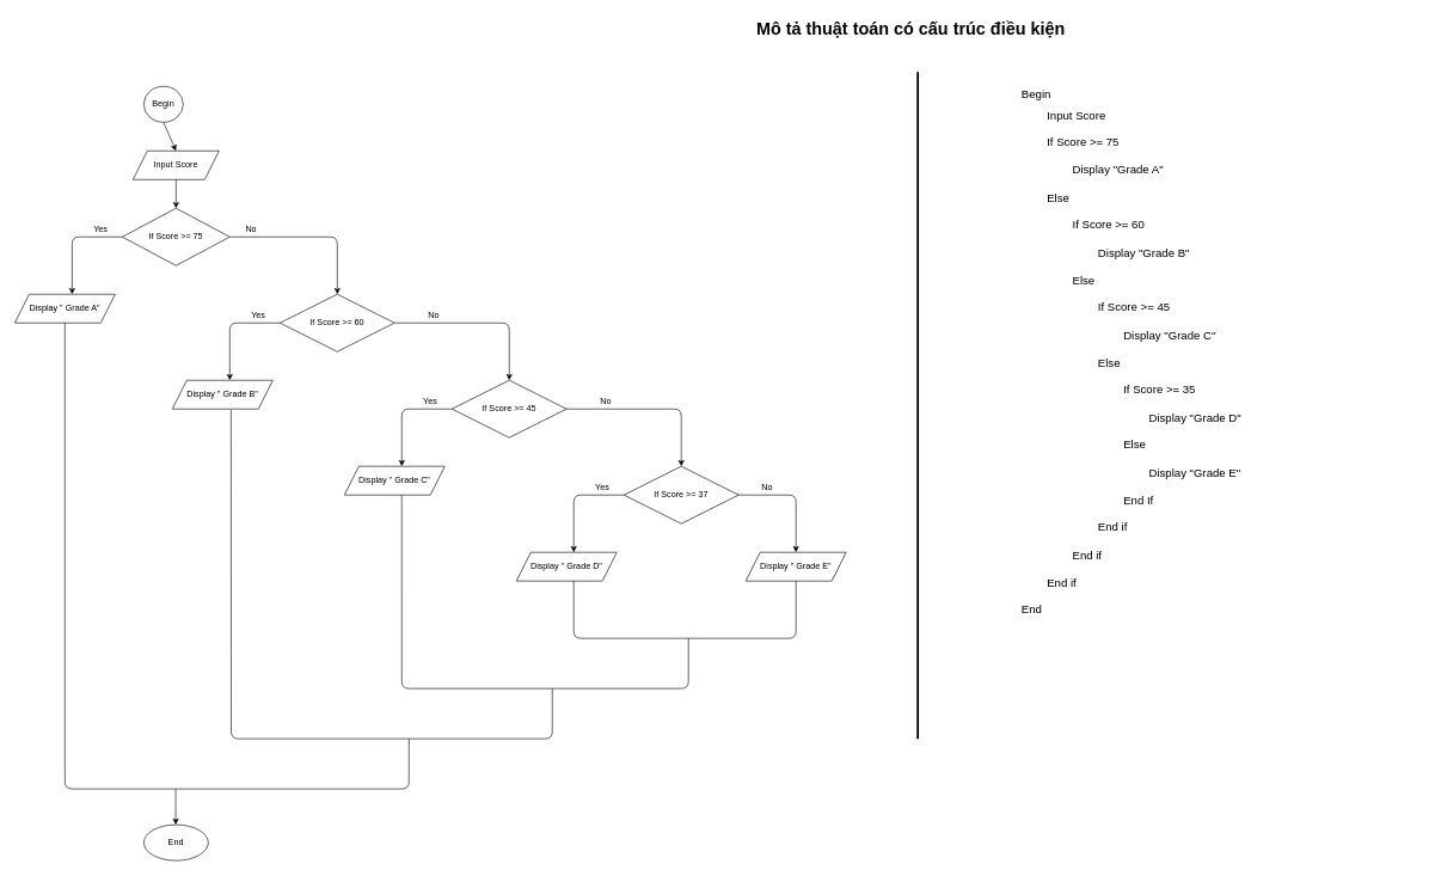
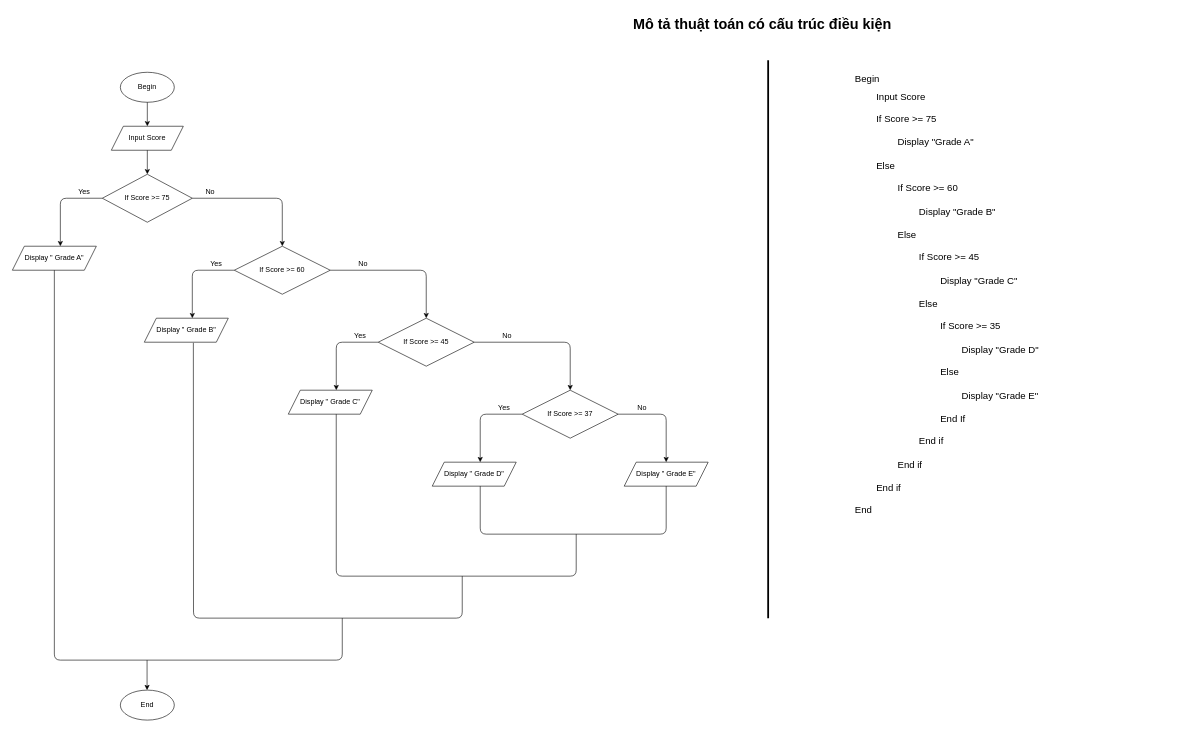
- <mxCell id="2" value="Begin" style="ellipse;whiteSpace=wrap;html=1;" parent="1" vertex="1"><mxGeometry x="200" y="120" width="55" height="50" as="geometry" /></mxCell>
+ <mxCell id="2" value="Begin" style="ellipse;whiteSpace=wrap;html=1;" parent="1" vertex="1"><mxGeometry x="200" y="120" width="90" height="50" as="geometry" /></mxCell>
